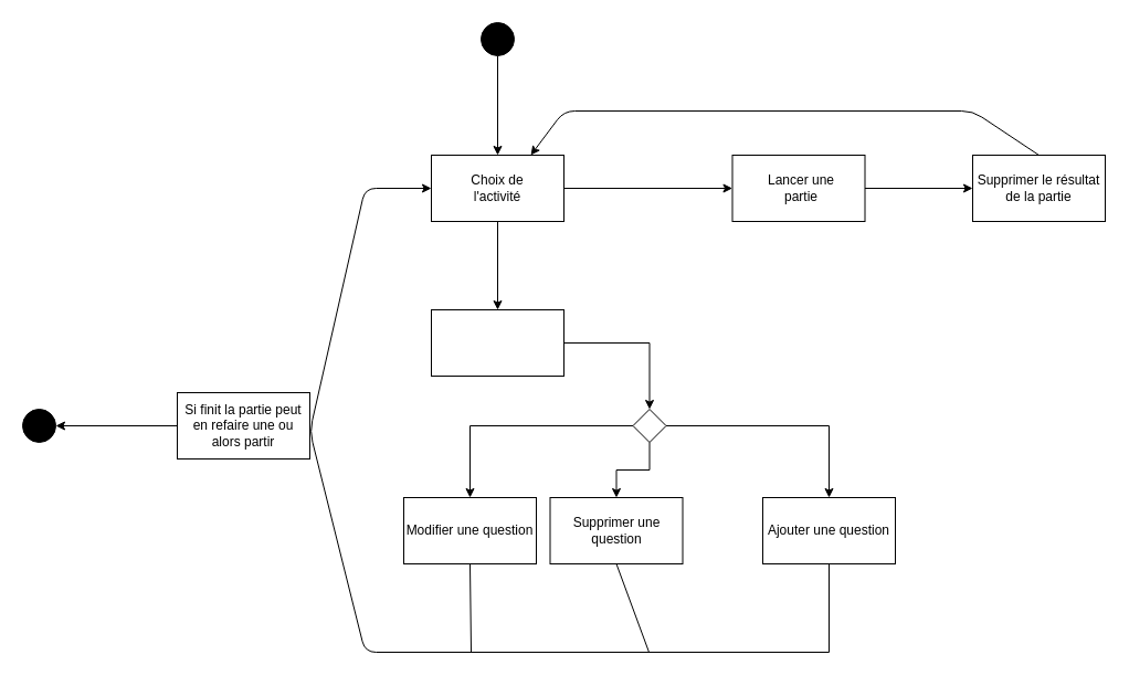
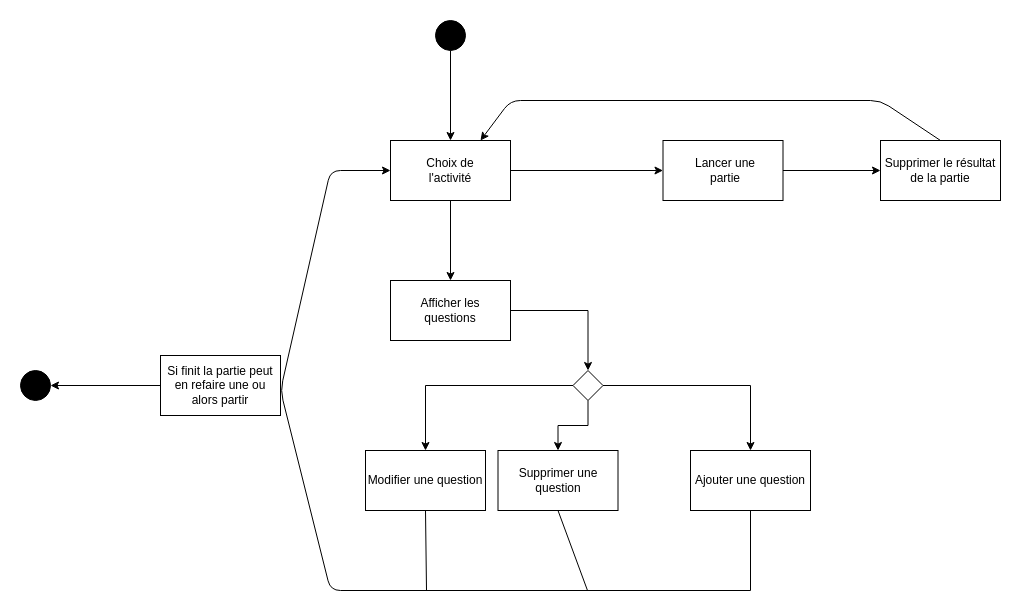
+ <mxCell id="5" value="Afficher les questions" style="text;html=1;align=center;verticalAlign=middle;whiteSpace=wrap;rounded=0;" vertex="1" parent="1"><mxGeometry x="415" y="295" width="70" height="30" as="geometry" /></mxCell>
